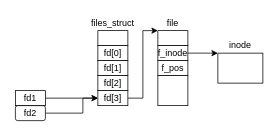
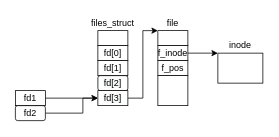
- <mxCell id="5" value="&lt;span style=&quot;color: rgb(0 , 0 , 0) ; font-family: &amp;#34;helvetica&amp;#34; ; font-size: 12px ; font-style: normal ; font-weight: 400 ; letter-spacing: normal ; text-align: center ; text-indent: 0px ; text-transform: none ; word-spacing: 0px ; background-color: rgb(248 , 249 , 250) ; display: inline ; float: none&quot;&gt;fd[2]&lt;/span&gt;" style="rounded=0;whiteSpace=wrap;html=1;" vertex="1" parent="1"><mxGeometry x="130" y="100" width="40" height="20" as="geometry" /></mxCell>
+ <mxCell id="5" value="&lt;span style=&quot;color: rgb(0 , 0 , 0) ; font-family: &amp;#34;helvetica&amp;#34; ; font-size: 12px ; font-style: normal ; font-weight: 400 ; letter-spacing: normal ; text-align: center ; text-indent: 0px ; text-transform: none ; word-spacing: 0px ; background-color: rgb(248 , 249 , 250) ; display: inline ; float: none&quot;&gt;fd[2]&lt;/span&gt;" style="whiteSpace=wrap;html=1;rounded=1;" vertex="1" parent="1"><mxGeometry x="130" y="100" width="40" height="20" as="geometry" /></mxCell>
